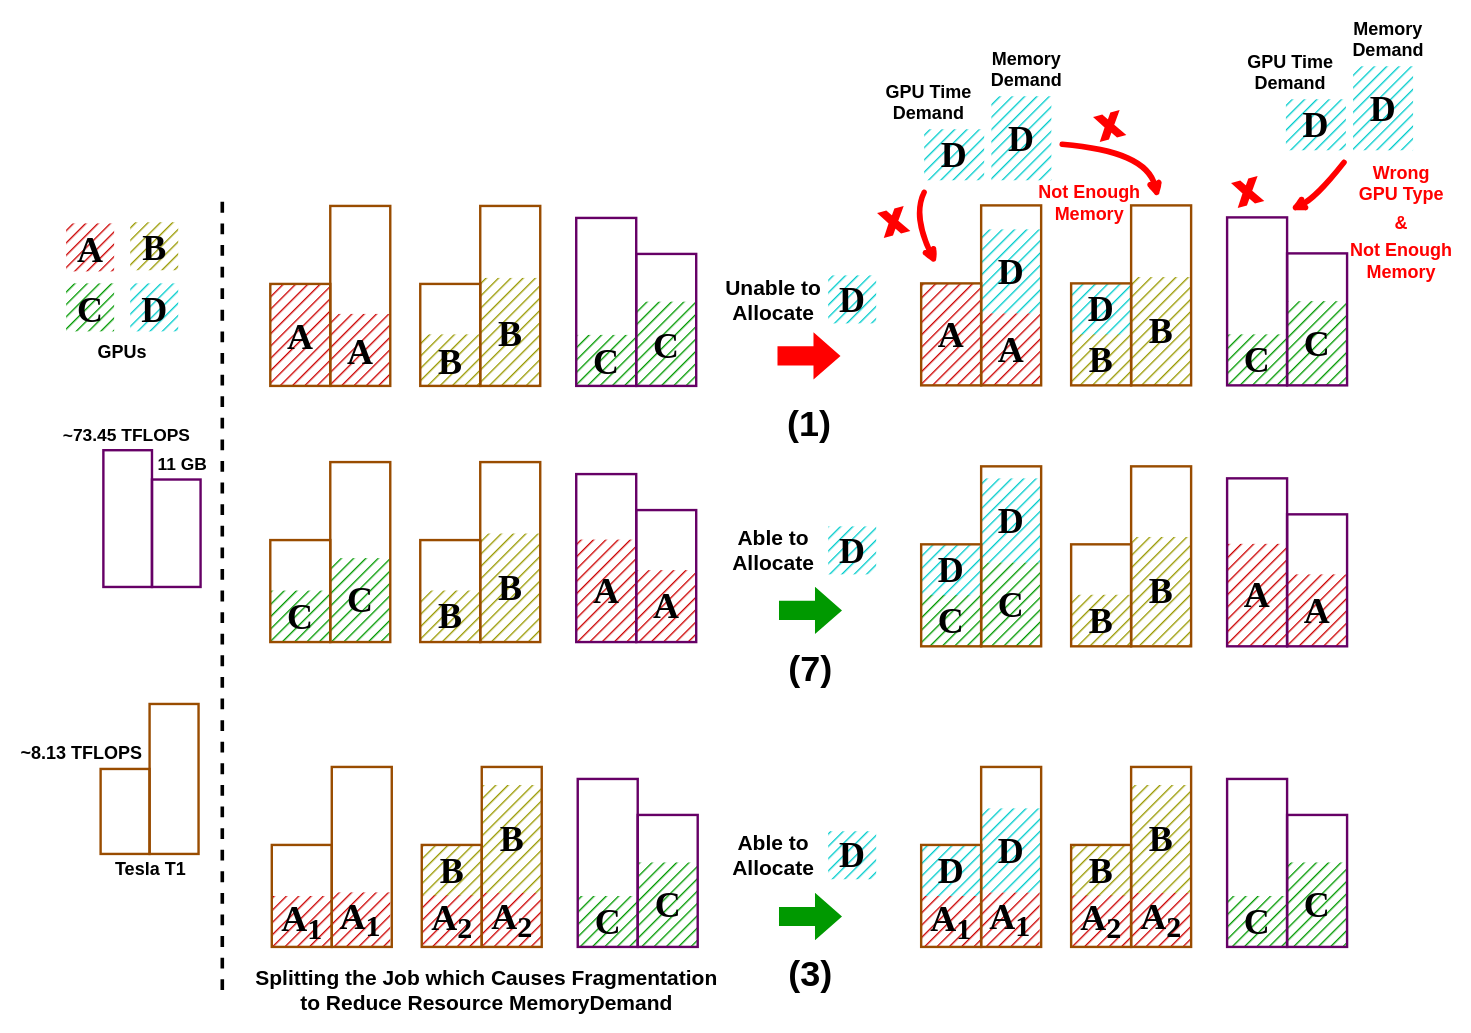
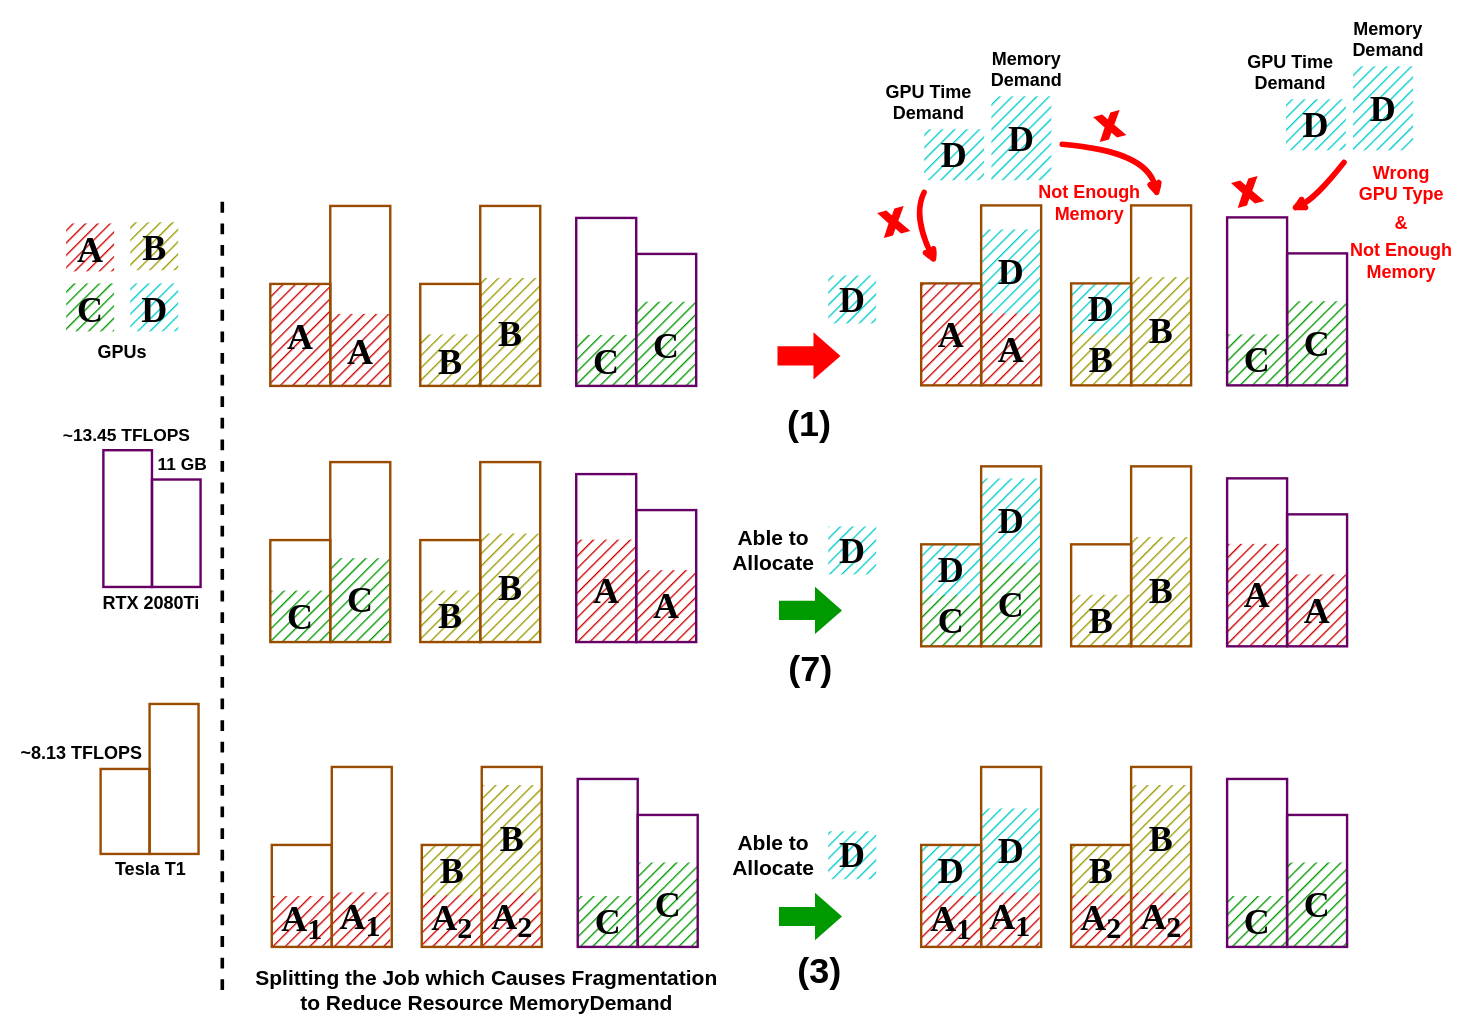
- <mxCell id="101" value="Unable to&lt;br style=&quot;font-size: 35px;&quot;&gt;Allocate" style="text;html=1;align=center;verticalAlign=middle;resizable=0;points=[];autosize=1;strokeColor=none;fillColor=none;fontSize=35;fontStyle=1" parent="1" vertex="1"><mxGeometry x="1197.5" y="448.6" width="180" height="100" as="geometry" /></mxCell>
- <mxCell id="90" value="&lt;span style=&quot;font-weight: 700; font-size: 29px;&quot;&gt;~73.45 TFLOPS&lt;/span&gt;" style="text;html=1;align=center;verticalAlign=middle;resizable=0;points=[];autosize=1;strokeColor=none;fillColor=none;fontSize=29;" parent="86" vertex="1"><mxGeometry x="-19.002" y="29.997" width="240" height="50" as="geometry" /></mxCell>
+ <mxCell id="90" value="&lt;span style=&quot;font-weight: 700; font-size: 29px;&quot;&gt;~13.45 TFLOPS&lt;/span&gt;" style="text;html=1;align=center;verticalAlign=middle;resizable=0;points=[];autosize=1;strokeColor=none;fillColor=none;fontSize=29;" parent="86" vertex="1"><mxGeometry x="-19.002" y="29.997" width="240" height="50" as="geometry" /></mxCell>
+ <mxCell id="91" value="RTX 2080Ti&lt;br style=&quot;font-size: 30px;&quot;&gt;&amp;nbsp;" style="text;html=1;align=center;verticalAlign=middle;resizable=0;points=[];autosize=1;strokeColor=none;fillColor=none;fontSize=30;fontStyle=1" parent="86" vertex="1"><mxGeometry x="51.999" y="307.971" width="180" height="90" as="geometry" /></mxCell>
- <mxCell id="124" value="(3)" style="text;html=1;align=center;verticalAlign=middle;resizable=0;points=[];autosize=1;strokeColor=none;fillColor=none;fontStyle=1;fontSize=60;" parent="1" vertex="1"><mxGeometry x="1300" y="1578.1" width="100" height="90" as="geometry" /></mxCell>
+ <mxCell id="124" value="(3)" style="text;html=1;align=center;verticalAlign=middle;resizable=0;points=[];autosize=1;strokeColor=none;fillColor=none;fontStyle=1;fontSize=60;" parent="1" vertex="1"><mxGeometry x="1315" y="1573.1" width="100" height="90" as="geometry" /></mxCell>
